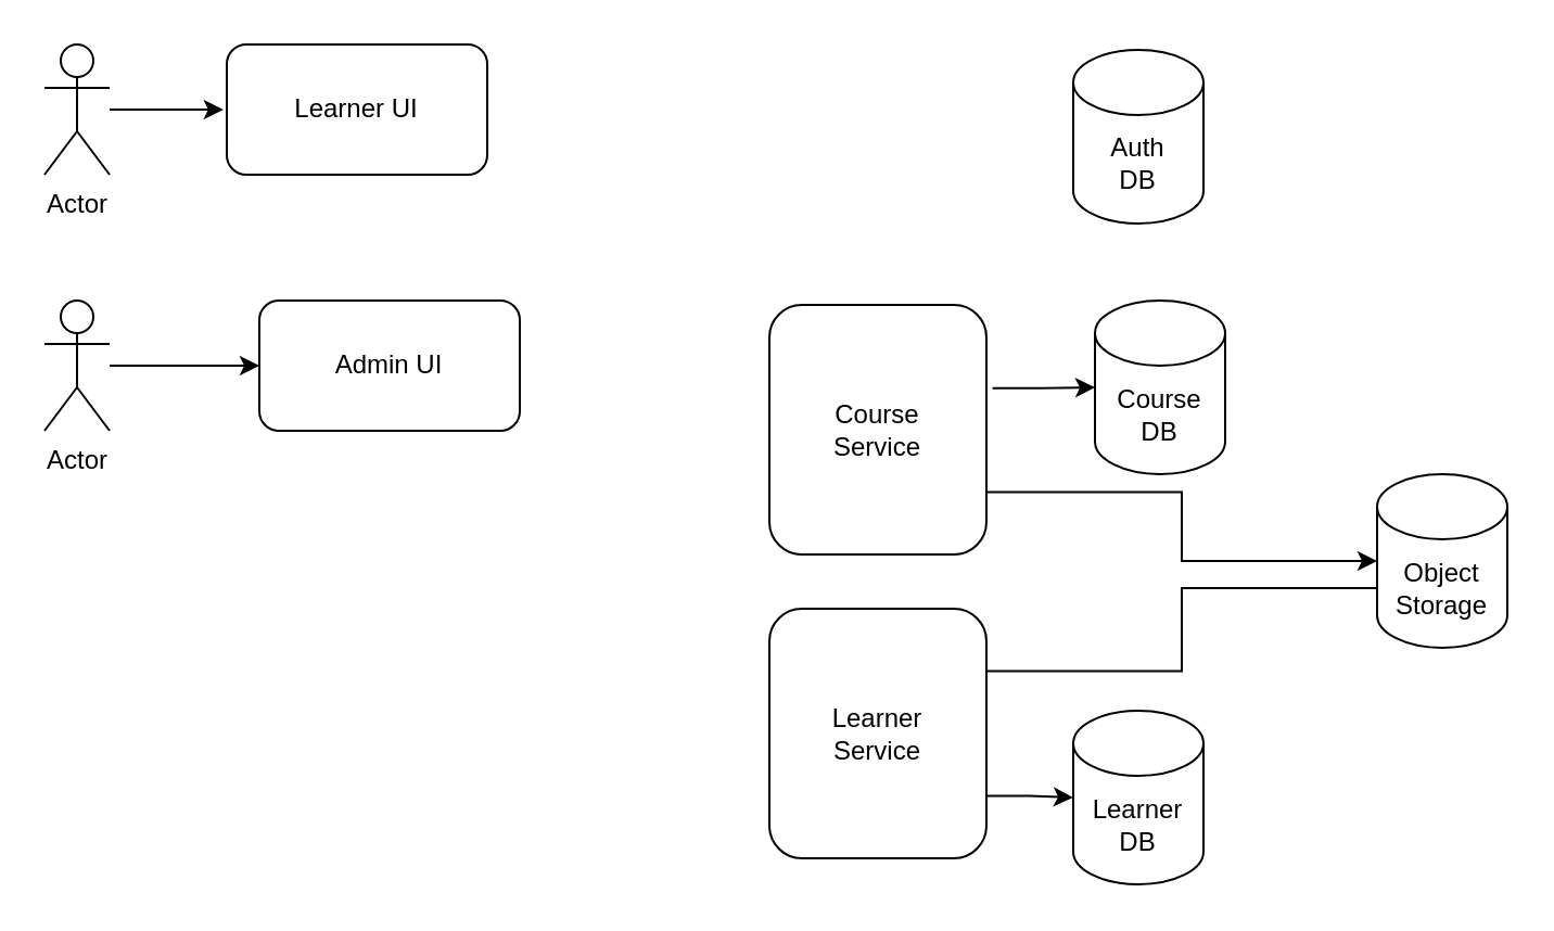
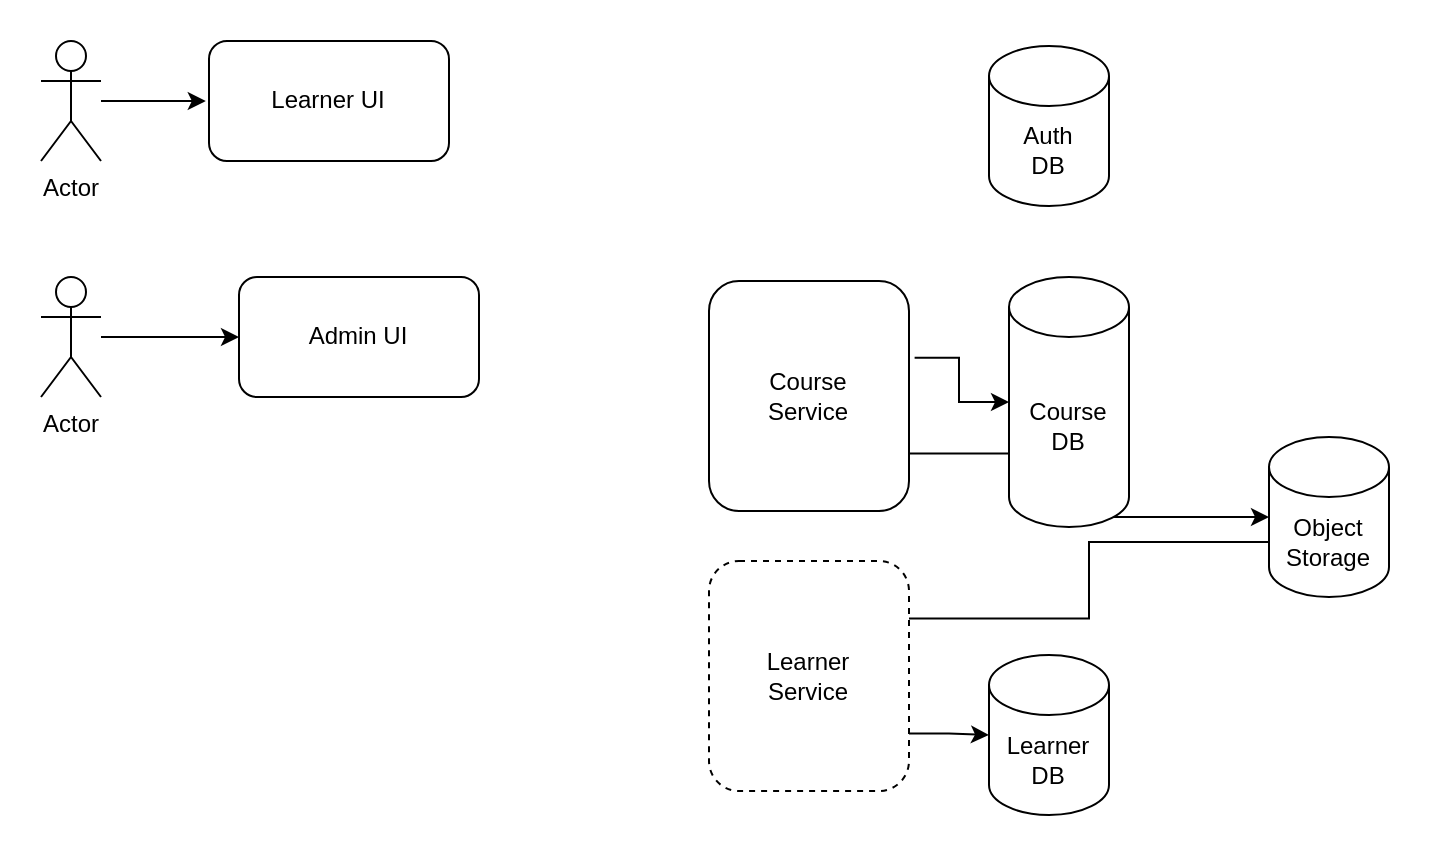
- <mxCell id="8" value="Course&lt;br&gt;DB" style="shape=cylinder3;whiteSpace=wrap;html=1;boundedLbl=1;backgroundOutline=1;size=15;" parent="1" vertex="1"><mxGeometry x="504" y="138" width="60" height="80" as="geometry" /></mxCell>
+ <mxCell id="8" value="Course&lt;br&gt;DB" style="shape=cylinder3;whiteSpace=wrap;html=1;boundedLbl=1;backgroundOutline=1;size=15;" parent="1" vertex="1"><mxGeometry x="504" y="138" width="60" height="125" as="geometry" /></mxCell>
- <mxCell id="11" value="Learner&lt;br&gt;Service" style="rounded=1;whiteSpace=wrap;html=1;" parent="1" vertex="1"><mxGeometry x="354" y="280" width="100" height="115" as="geometry" /></mxCell>
+ <mxCell id="11" value="Learner&lt;br&gt;Service" style="rounded=1;whiteSpace=wrap;html=1;dashed=1;" parent="1" vertex="1"><mxGeometry x="354" y="280" width="100" height="115" as="geometry" /></mxCell>
